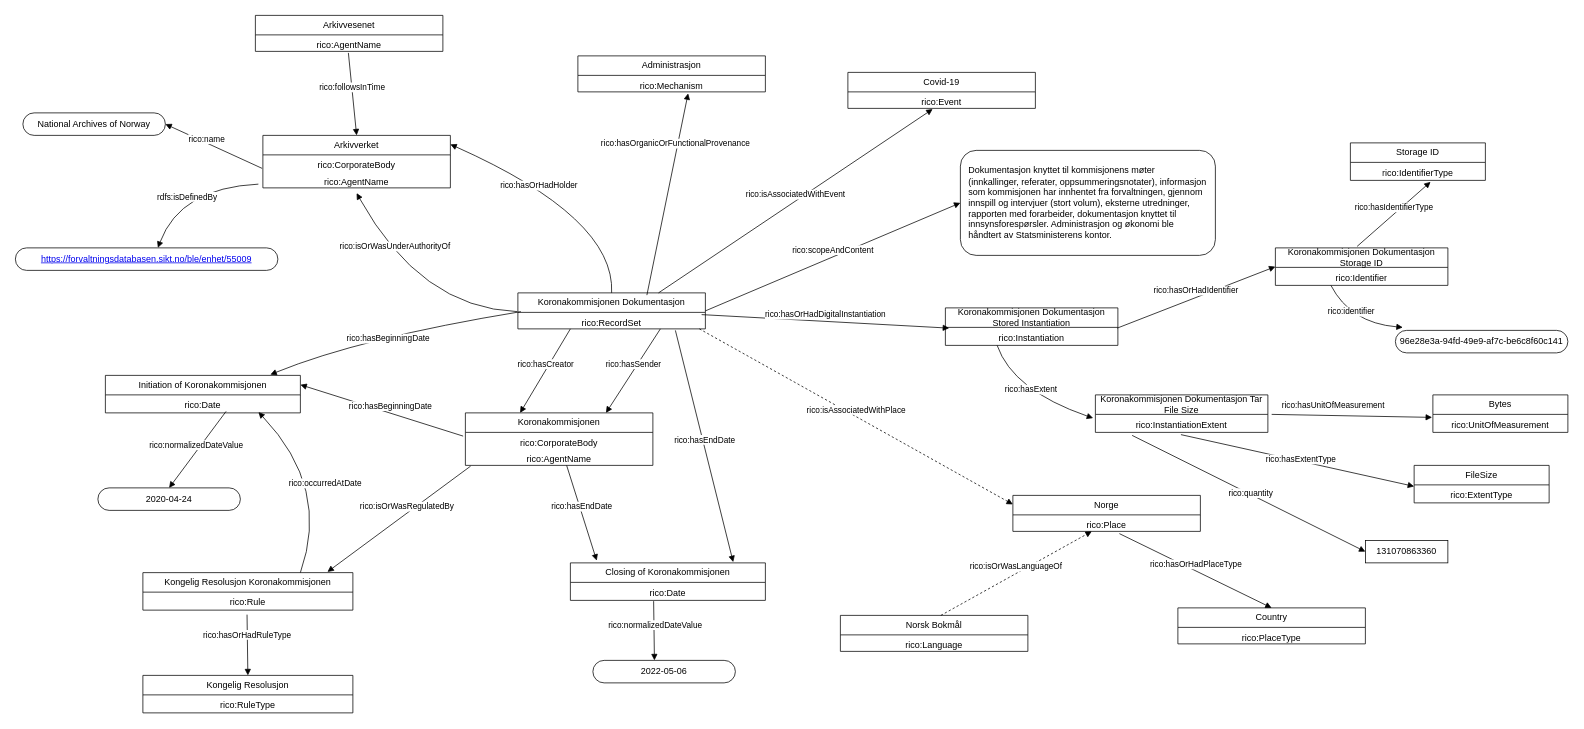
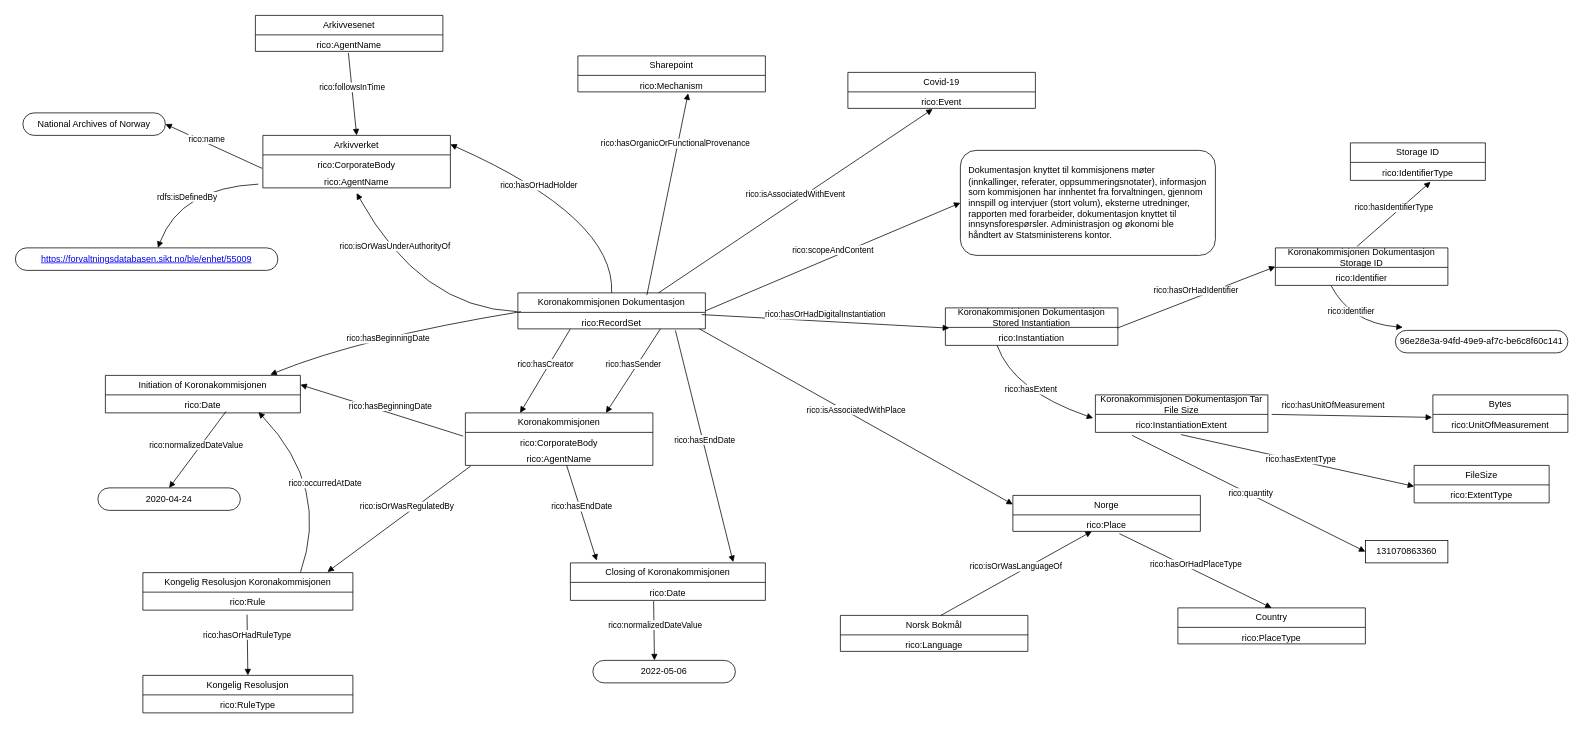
- <mxCell id="47" value="Administrasjon" style="swimlane;fontStyle=0;childLayout=stackLayout;horizontal=1;startSize=26;fillColor=none;horizontalStack=0;resizeParent=1;resizeParentMax=0;resizeLast=0;collapsible=1;marginBottom=0;whiteSpace=wrap;html=1;" parent="1" vertex="1"><mxGeometry x="770" y="74" width="250" height="48" as="geometry"><mxRectangle x="110" y="100" width="150" height="30" as="alternateBounds" /></mxGeometry></mxCell>
+ <mxCell id="47" value="Sharepoint" style="swimlane;fontStyle=0;childLayout=stackLayout;horizontal=1;startSize=26;fillColor=none;horizontalStack=0;resizeParent=1;resizeParentMax=0;resizeLast=0;collapsible=1;marginBottom=0;whiteSpace=wrap;html=1;" parent="1" vertex="1"><mxGeometry x="770" y="74" width="250" height="48" as="geometry"><mxRectangle x="110" y="100" width="150" height="30" as="alternateBounds" /></mxGeometry></mxCell>
- <mxCell id="16" value="rico:isAssociatedWithPlace" style="html=1;verticalAlign=bottom;endArrow=block;curved=0;rounded=0;exitX=0.968;exitY=1;exitDx=0;exitDy=0;entryX=0;entryY=0.25;entryDx=0;entryDy=0;exitPerimeter=0;dashed=1;" parent="1" source="3" target="14" edge="1"><mxGeometry x="0.003" width="80" relative="1" as="geometry"><mxPoint x="1170" y="480" as="sourcePoint" /><mxPoint x="1345" y="359" as="targetPoint" /><mxPoint as="offset" /></mxGeometry></mxCell>
+ <mxCell id="16" value="rico:isAssociatedWithPlace" style="html=1;verticalAlign=bottom;endArrow=block;curved=0;rounded=0;exitX=0.968;exitY=1;exitDx=0;exitDy=0;entryX=0;entryY=0.25;entryDx=0;entryDy=0;exitPerimeter=0;" parent="1" source="3" target="14" edge="1"><mxGeometry x="0.003" width="80" relative="1" as="geometry"><mxPoint x="1170" y="480" as="sourcePoint" /><mxPoint x="1345" y="359" as="targetPoint" /><mxPoint as="offset" /></mxGeometry></mxCell>
- <mxCell id="19" value="rico:isOrWasLanguageOf" style="html=1;verticalAlign=bottom;endArrow=block;curved=0;rounded=0;exitX=0.536;exitY=0;exitDx=0;exitDy=0;exitPerimeter=0;dashed=1;" parent="1" source="17" target="15" edge="1"><mxGeometry x="0.003" width="80" relative="1" as="geometry"><mxPoint x="1360" y="780" as="sourcePoint" /><mxPoint x="1646" y="1013" as="targetPoint" /><mxPoint as="offset" /></mxGeometry></mxCell>
+ <mxCell id="19" value="rico:isOrWasLanguageOf" style="html=1;verticalAlign=bottom;endArrow=block;curved=0;rounded=0;exitX=0.536;exitY=0;exitDx=0;exitDy=0;exitPerimeter=0;" parent="1" source="17" target="15" edge="1"><mxGeometry x="0.003" width="80" relative="1" as="geometry"><mxPoint x="1360" y="780" as="sourcePoint" /><mxPoint x="1646" y="1013" as="targetPoint" /><mxPoint as="offset" /></mxGeometry></mxCell>
